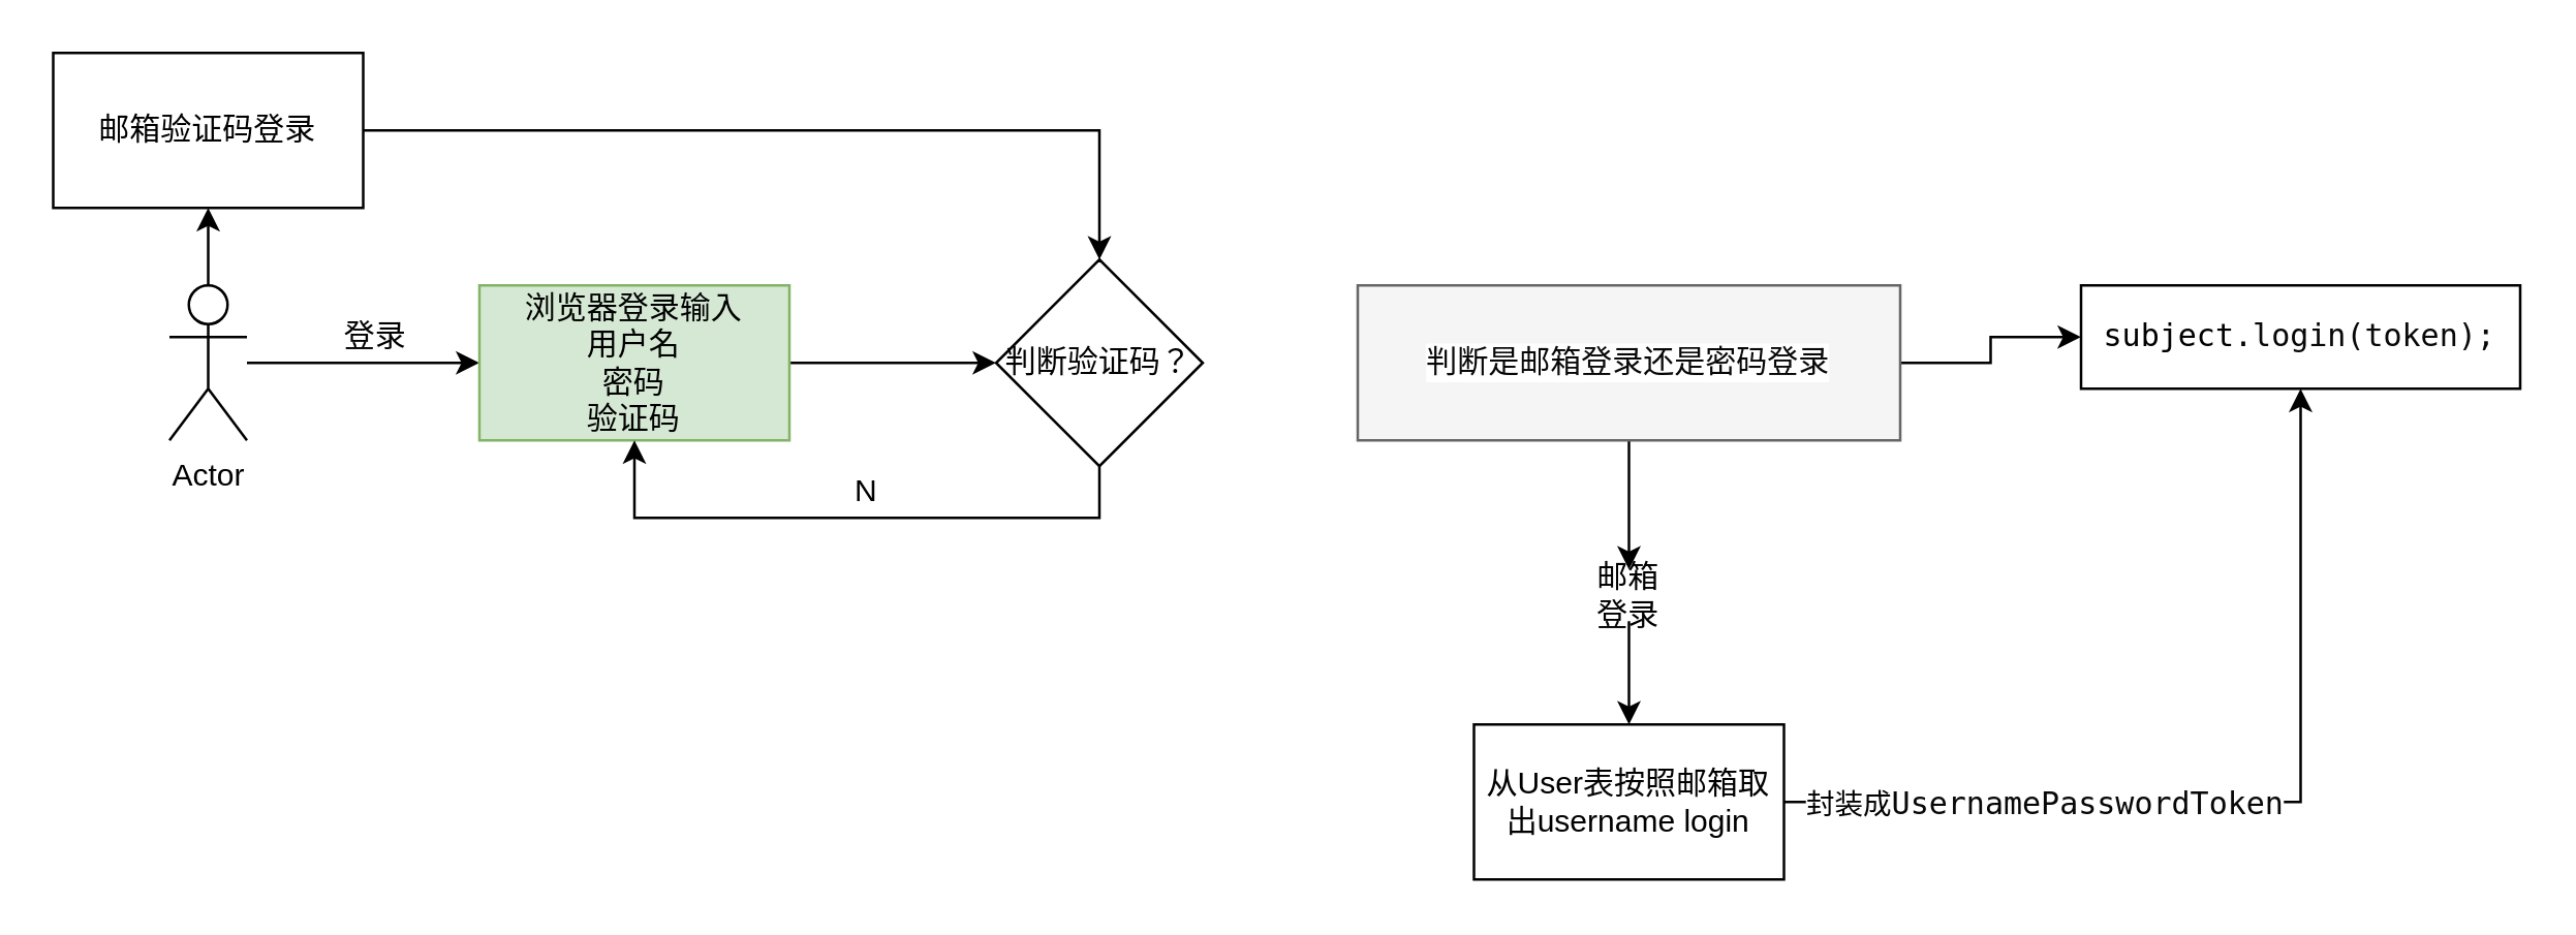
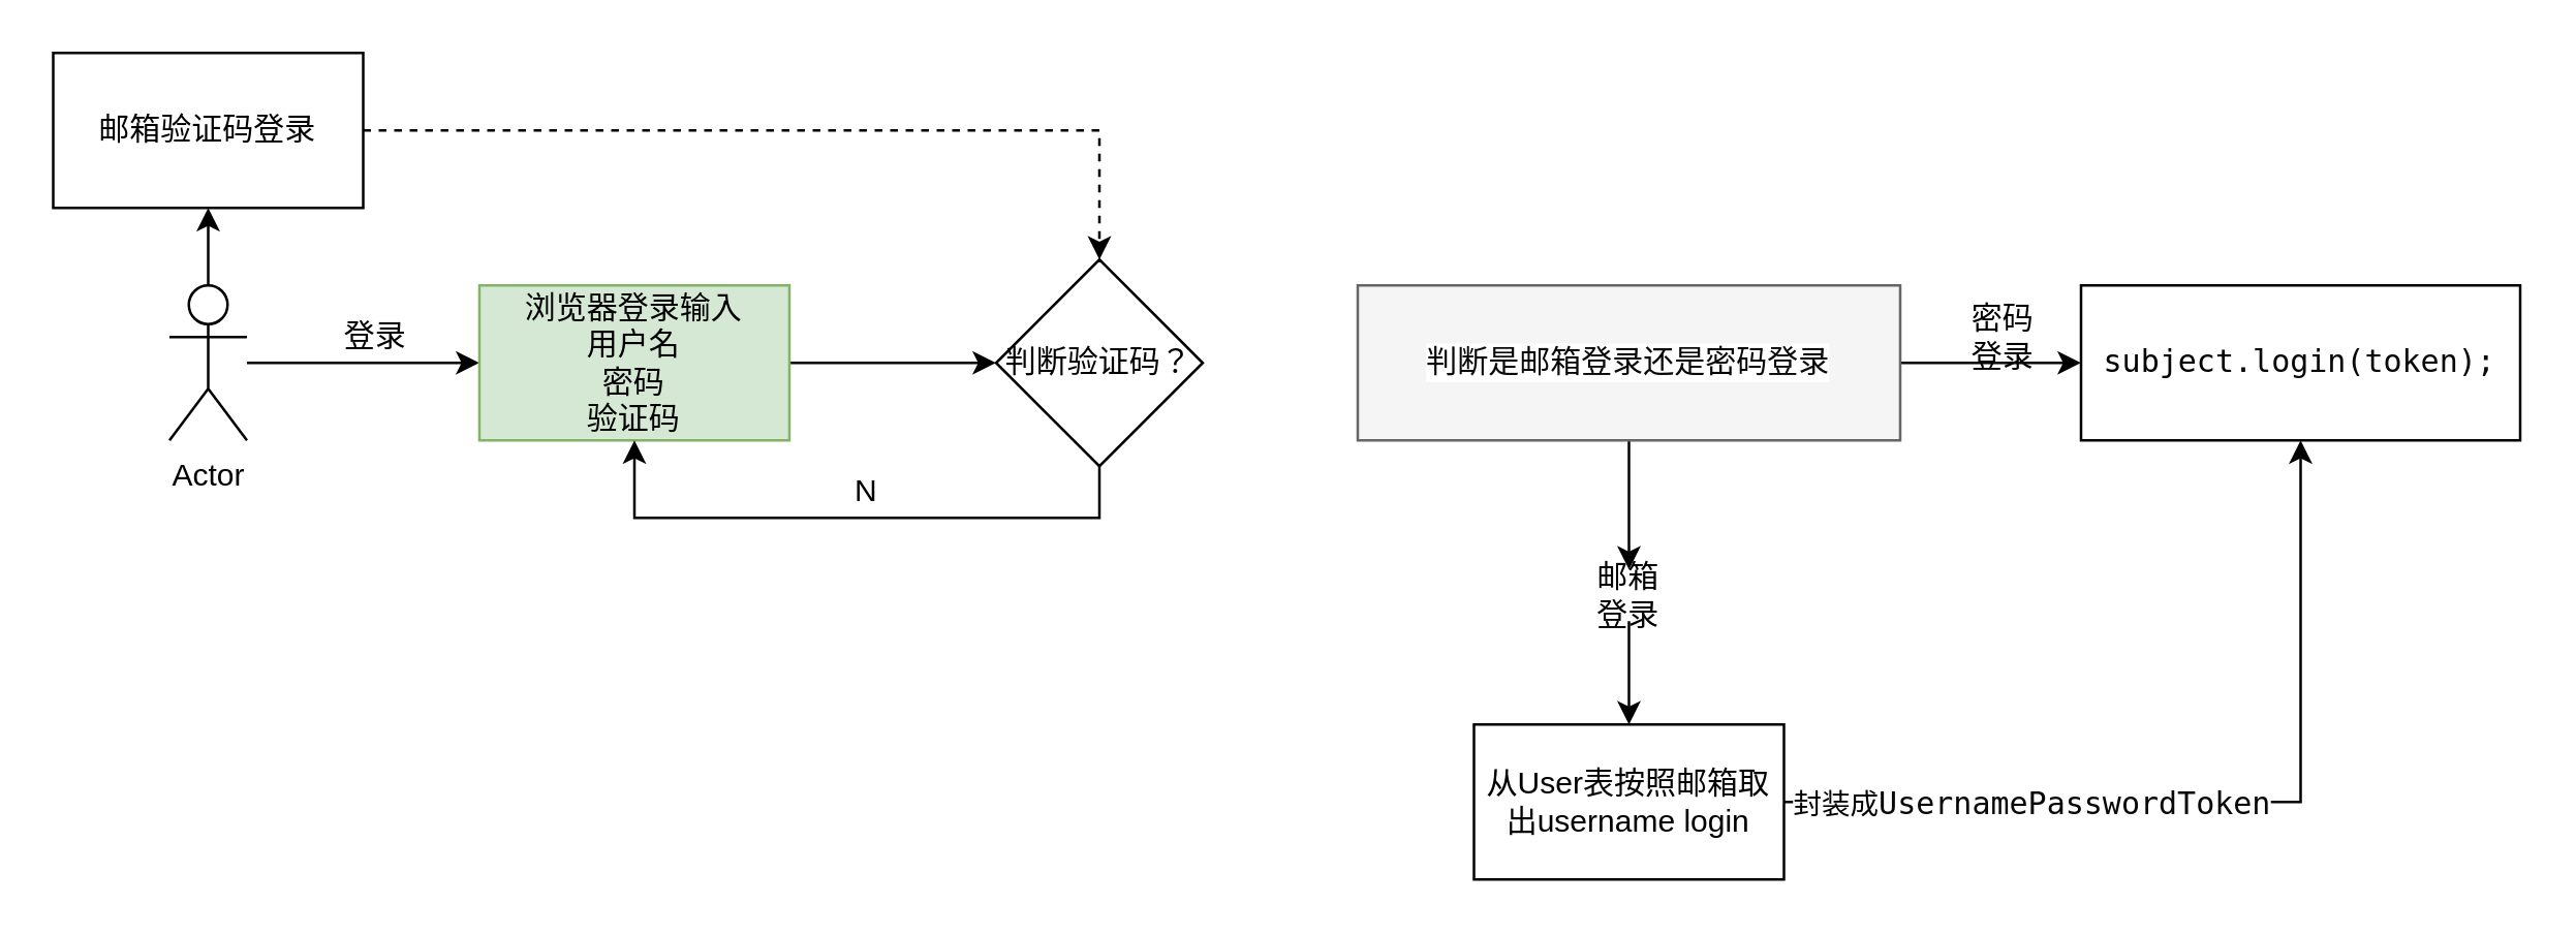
- <mxCell id="14" style="edgeStyle=orthogonalEdgeStyle;rounded=0;orthogonalLoop=1;jettySize=auto;html=1;" edge="1" parent="1" source="15" target="9"><mxGeometry relative="1" as="geometry" /></mxCell>
+ <mxCell id="14" style="edgeStyle=orthogonalEdgeStyle;rounded=0;orthogonalLoop=1;jettySize=auto;html=1;dashed=1;" edge="1" parent="1" source="15" target="9"><mxGeometry relative="1" as="geometry" /></mxCell>
+ <mxCell id="17" value="密码&lt;br&gt;登录" style="text;html=1;strokeColor=none;fillColor=none;align=center;verticalAlign=middle;whiteSpace=wrap;rounded=0;" vertex="1" parent="1"><mxGeometry x="755" y="120" width="40" height="20" as="geometry" /></mxCell>
- <mxCell id="16" value="&lt;span style=&quot;font-family: &amp;#34;jetbrains mono&amp;#34; , monospace&quot;&gt;subject&lt;/span&gt;&lt;span style=&quot;color: rgb(8 , 8 , 8) ; font-family: &amp;#34;jetbrains mono&amp;#34; , monospace ; background-color: rgb(255 , 255 , 255)&quot;&gt;.login(token);&lt;/span&gt;" style="rounded=0;whiteSpace=wrap;html=1;" vertex="1" parent="1"><mxGeometry x="805" y="110" width="170" height="40" as="geometry" /></mxCell>
+ <mxCell id="16" value="&lt;span style=&quot;font-family: &amp;#34;jetbrains mono&amp;#34; , monospace&quot;&gt;subject&lt;/span&gt;&lt;span style=&quot;color: rgb(8 , 8 , 8) ; font-family: &amp;#34;jetbrains mono&amp;#34; , monospace ; background-color: rgb(255 , 255 , 255)&quot;&gt;.login(token);&lt;/span&gt;" style="rounded=0;whiteSpace=wrap;html=1;" vertex="1" parent="1"><mxGeometry x="805" y="110" width="170" height="60" as="geometry" /></mxCell>
